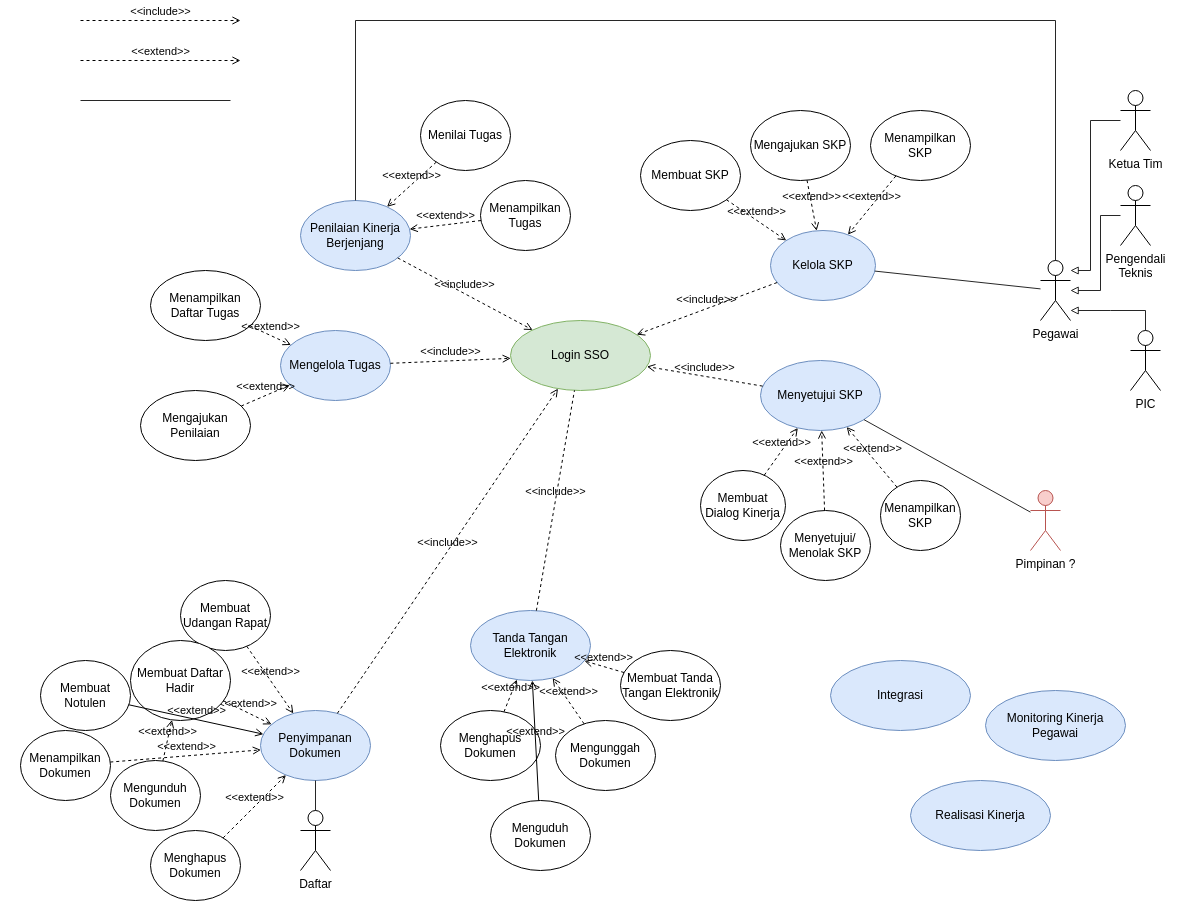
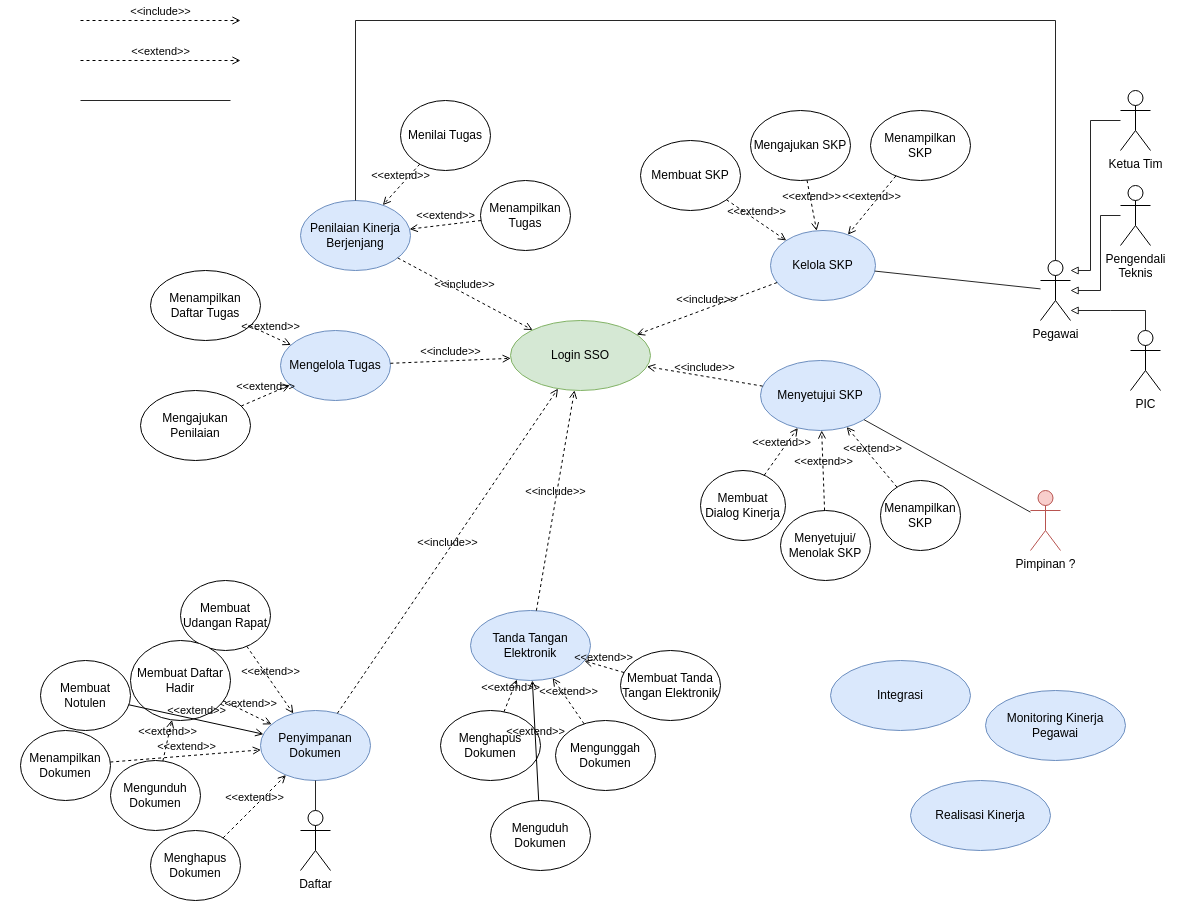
- <mxCell id="32" value="Menilai Tugas" style="ellipse;whiteSpace=wrap;html=1;" vertex="1" parent="1"><mxGeometry x="420" y="100" width="90" height="70" as="geometry" /></mxCell>
+ <mxCell id="32" value="Menilai Tugas" style="ellipse;whiteSpace=wrap;html=1;" vertex="1" parent="1"><mxGeometry x="400" y="100" width="90" height="70" as="geometry" /></mxCell>
- <mxCell id="73" value="&amp;lt;&amp;lt;include&amp;gt;&amp;gt;" style="html=1;verticalAlign=bottom;labelBackgroundColor=none;endArrow=none;endFill=0;dashed=1;rounded=0;" edge="1" parent="1" source="63" target="4"><mxGeometry width="160" relative="1" as="geometry"><mxPoint x="347" y="723" as="sourcePoint" /><mxPoint x="568" y="398" as="targetPoint" /></mxGeometry></mxCell>
+ <mxCell id="73" value="&amp;lt;&amp;lt;include&amp;gt;&amp;gt;" style="html=1;verticalAlign=bottom;labelBackgroundColor=none;endArrow=open;endFill=0;dashed=1;rounded=0;" edge="1" parent="1" source="63" target="4"><mxGeometry width="160" relative="1" as="geometry"><mxPoint x="347" y="723" as="sourcePoint" /><mxPoint x="568" y="398" as="targetPoint" /></mxGeometry></mxCell>
